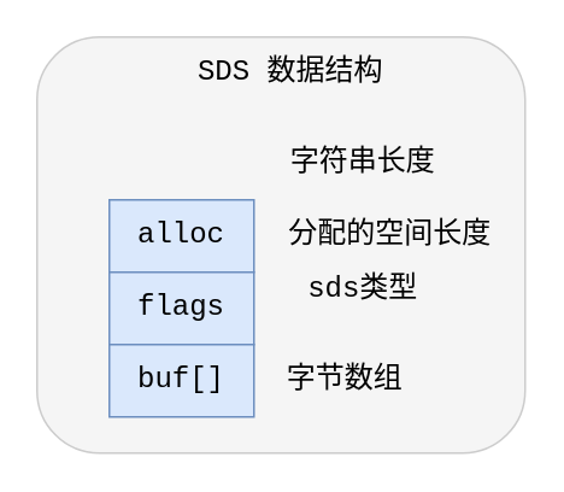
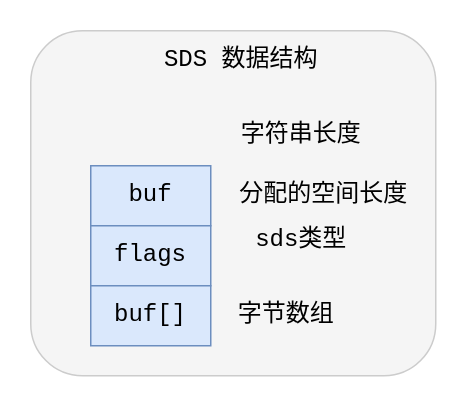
- <mxCell id="3" value="alloc" style="rounded=0;whiteSpace=wrap;html=1;fontSize=16;fontFamily=Courier New;fillColor=#dae8fc;strokeColor=#6c8ebf;" vertex="1" parent="1"><mxGeometry x="60" y="110" width="80" height="40" as="geometry" /></mxCell>
+ <mxCell id="3" value="buf" style="rounded=0;whiteSpace=wrap;html=1;fontSize=16;fontFamily=Courier New;fillColor=#dae8fc;strokeColor=#6c8ebf;" vertex="1" parent="1"><mxGeometry x="60" y="110" width="80" height="40" as="geometry" /></mxCell>
